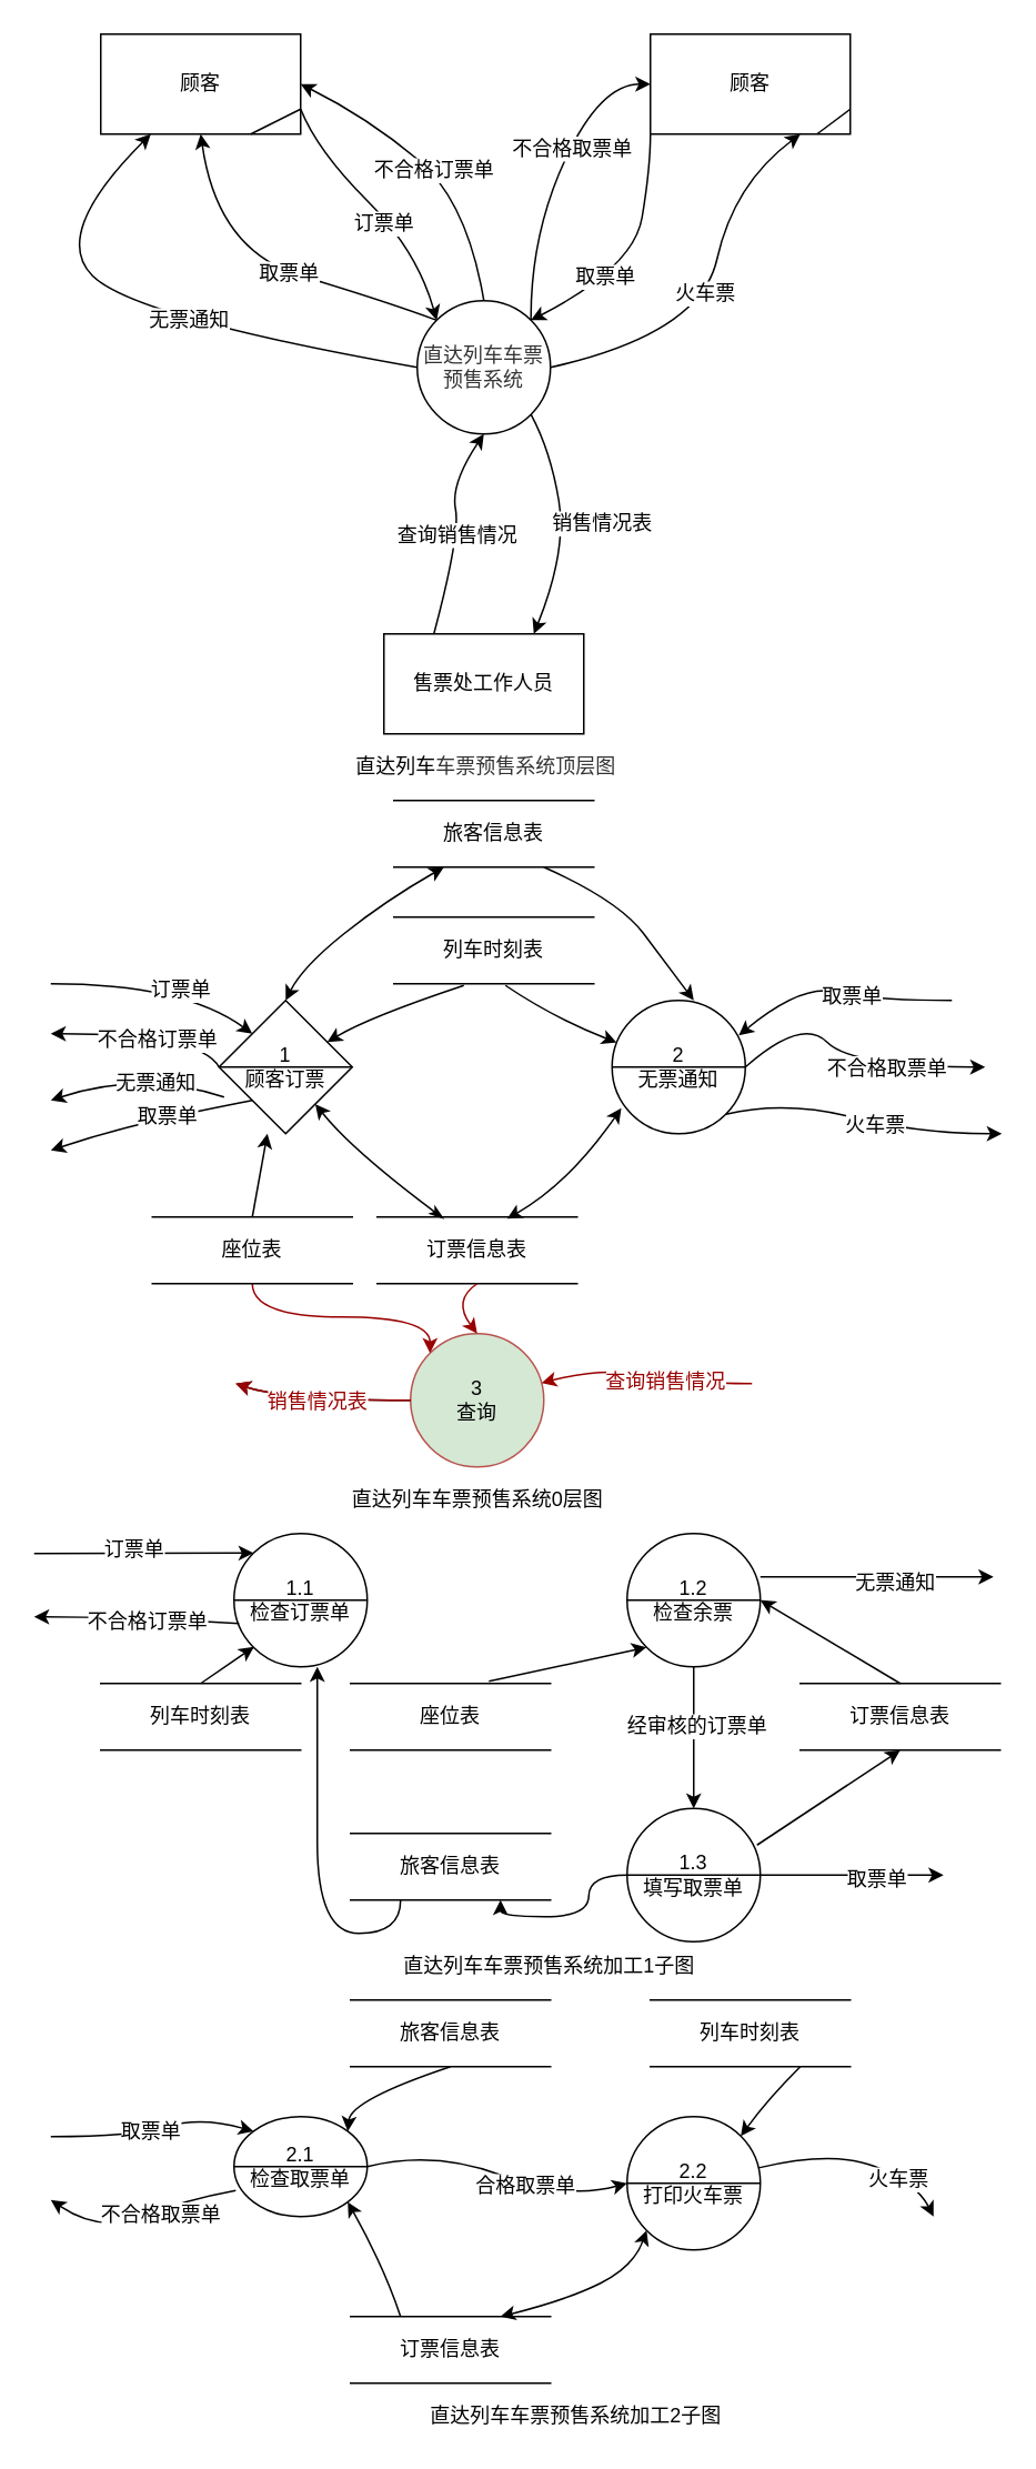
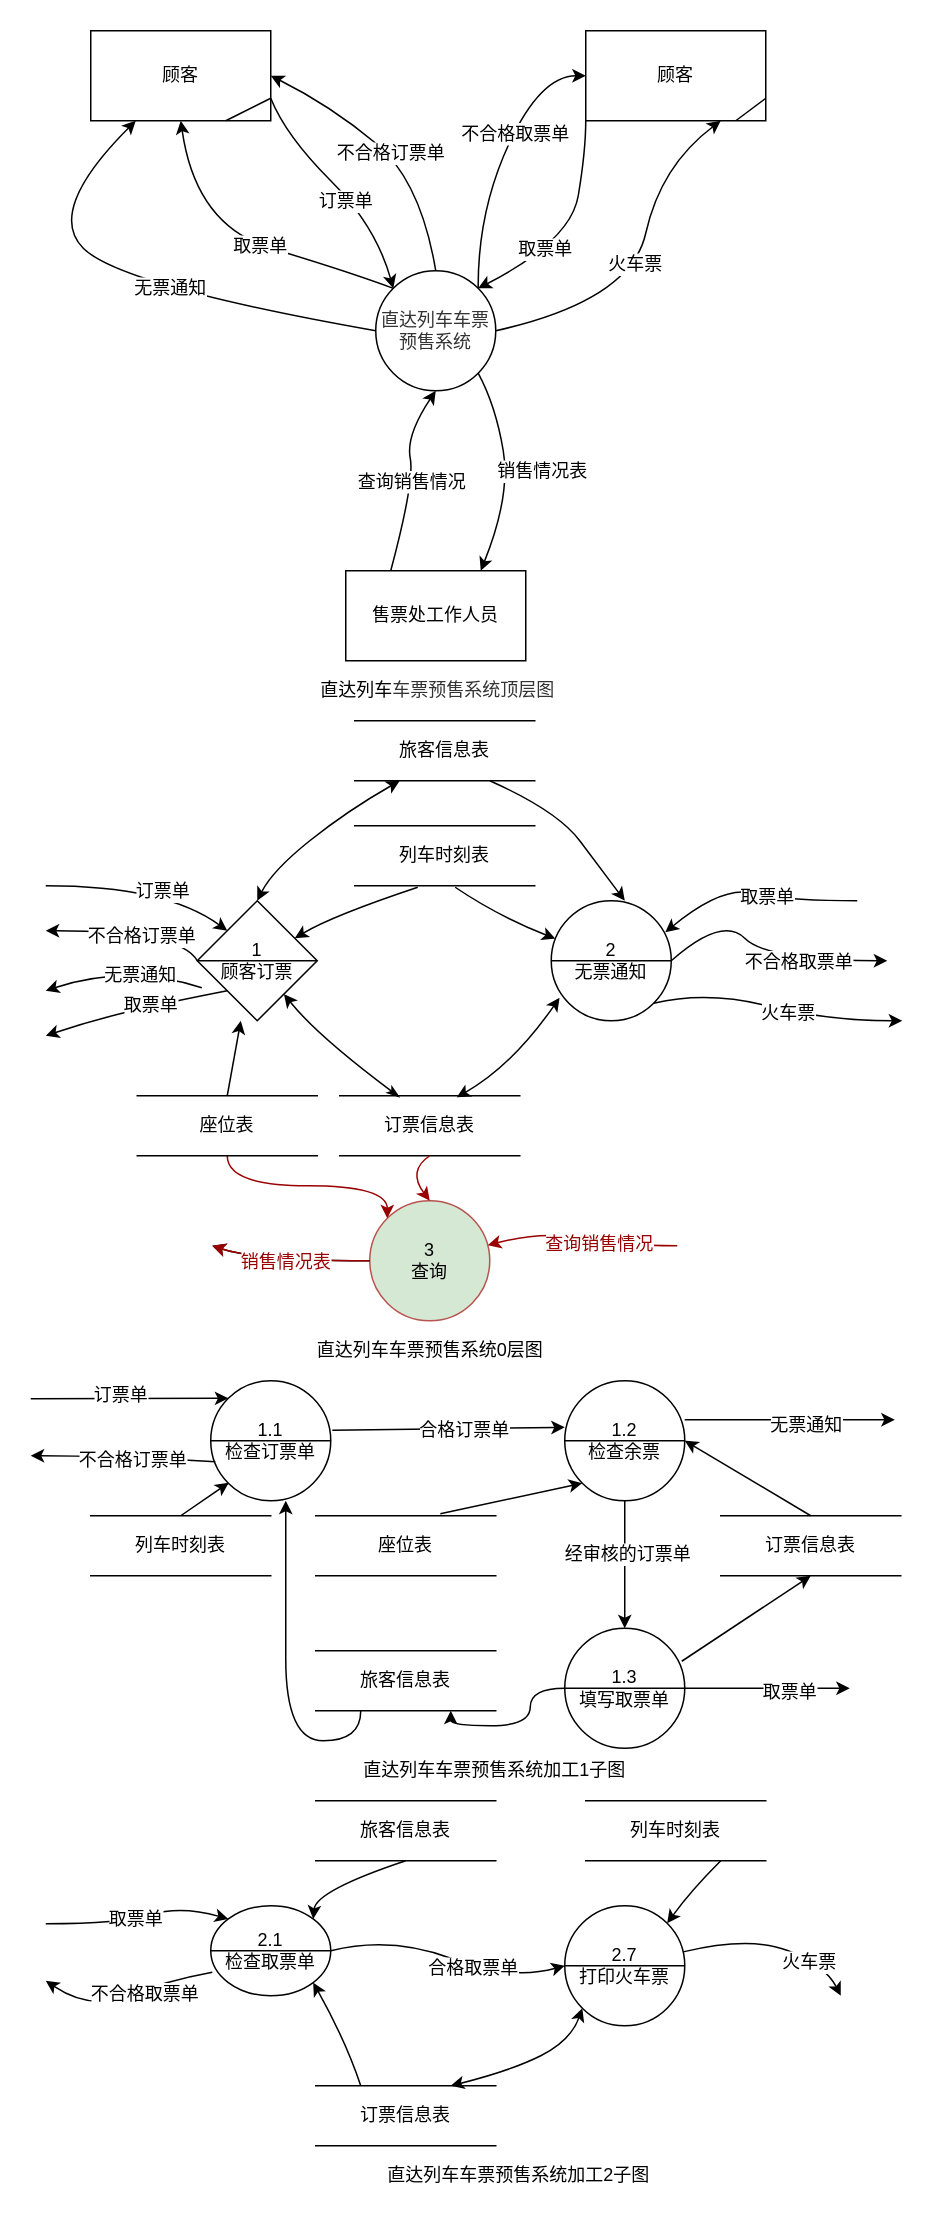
+ <mxCell id="42" value="" style="endArrow=classic;html=1;rounded=0;fontSize=12;exitX=1.013;exitY=0.413;exitDx=0;exitDy=0;exitPerimeter=0;entryX=0;entryY=0.388;entryDx=0;entryDy=0;entryPerimeter=0;" parent="23" source="24" target="25" edge="1"><mxGeometry width="50" height="50" relative="1" as="geometry"><mxPoint x="290" y="70" as="sourcePoint" /><mxPoint x="340" y="20" as="targetPoint" /></mxGeometry></mxCell>
+ <mxCell id="43" value="合格订票单" style="edgeLabel;html=1;align=center;verticalAlign=middle;resizable=0;points=[];fontSize=12;" parent="42" vertex="1" connectable="0"><mxGeometry x="0.123" y="-1" relative="1" as="geometry"><mxPoint as="offset" /></mxGeometry></mxCell>
- <mxCell id="4" value="2.2&lt;br&gt;打印火车票" style="ellipse;whiteSpace=wrap;html=1;aspect=fixed;fontSize=12;" parent="2" vertex="1"><mxGeometry x="316" y="70" width="80" height="80" as="geometry" /></mxCell>
+ <mxCell id="4" value="2.7&lt;br&gt;打印火车票" style="ellipse;whiteSpace=wrap;html=1;aspect=fixed;fontSize=12;" parent="2" vertex="1"><mxGeometry x="316" y="70" width="80" height="80" as="geometry" /></mxCell>
